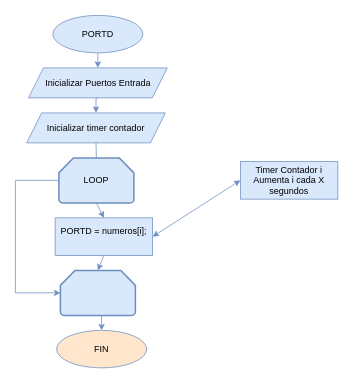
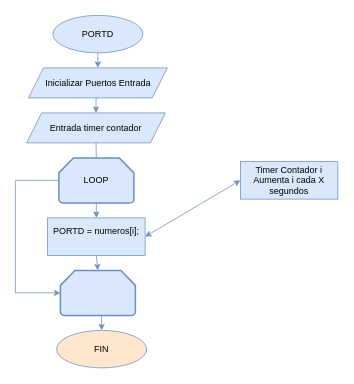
- <mxCell id="15" value="Inicializar timer contador" style="shape=parallelogram;perimeter=parallelogramPerimeter;whiteSpace=wrap;html=1;fixedSize=1;fillColor=#dae8fc;strokeColor=#6c8ebf;" parent="1" vertex="1"><mxGeometry x="35" y="150" width="185" height="40" as="geometry" /></mxCell>
+ <mxCell id="15" value="Entrada timer contador" style="shape=parallelogram;perimeter=parallelogramPerimeter;whiteSpace=wrap;html=1;fixedSize=1;fillColor=#dae8fc;strokeColor=#6c8ebf;" parent="1" vertex="1"><mxGeometry x="35" y="150" width="185" height="40" as="geometry" /></mxCell>
- <mxCell id="13" value="&lt;div&gt;PORTD = numeros[i];&lt;/div&gt;&lt;div&gt;&lt;br&gt;&lt;/div&gt;" style="rounded=0;whiteSpace=wrap;html=1;fillColor=#dae8fc;strokeColor=#6c8ebf;" parent="1" vertex="1"><mxGeometry x="73" y="290" width="130" height="50" as="geometry" /></mxCell>
+ <mxCell id="13" value="&lt;div&gt;PORTD = numeros[i];&lt;/div&gt;&lt;div&gt;&lt;br&gt;&lt;/div&gt;" style="rounded=0;whiteSpace=wrap;html=1;fillColor=#dae8fc;strokeColor=#6c8ebf;" parent="1" vertex="1"><mxGeometry x="63" y="290" width="130" height="50" as="geometry" /></mxCell>
